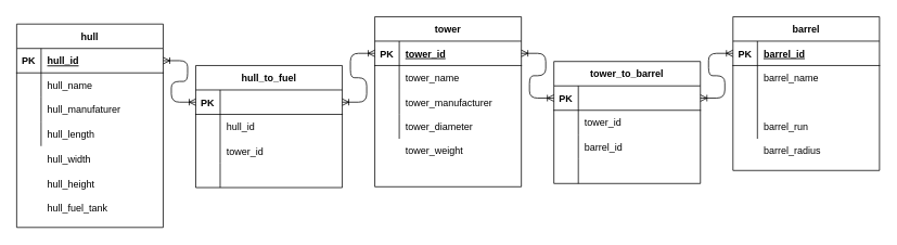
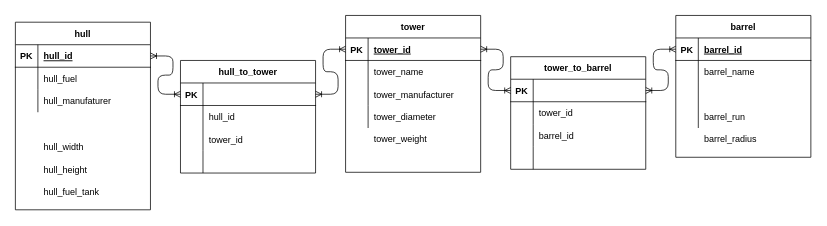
- <mxCell id="52" value="hull_to_fuel" style="shape=table;startSize=30;container=1;collapsible=1;childLayout=tableLayout;fixedRows=1;rowLines=0;fontStyle=1;align=center;resizeLast=1;" vertex="1" parent="1"><mxGeometry x="240" y="80" width="180" height="150" as="geometry" /></mxCell>
+ <mxCell id="52" value="hull_to_tower" style="shape=table;startSize=30;container=1;collapsible=1;childLayout=tableLayout;fixedRows=1;rowLines=0;fontStyle=1;align=center;resizeLast=1;" vertex="1" parent="1"><mxGeometry x="240" y="80" width="180" height="150" as="geometry" /></mxCell>
- <mxCell id="33" value="hull_name" style="shape=partialRectangle;connectable=0;fillColor=none;top=0;left=0;bottom=0;right=0;align=left;spacingLeft=6;overflow=hidden;" vertex="1" parent="31"><mxGeometry x="30" width="150" height="30" as="geometry" /></mxCell>
+ <mxCell id="33" value="hull_fuel" style="shape=partialRectangle;connectable=0;fillColor=none;top=0;left=0;bottom=0;right=0;align=left;spacingLeft=6;overflow=hidden;" vertex="1" parent="31"><mxGeometry x="30" width="150" height="30" as="geometry" /></mxCell>
- <mxCell id="39" value="hull_length" style="shape=partialRectangle;connectable=0;fillColor=none;top=0;left=0;bottom=0;right=0;align=left;spacingLeft=6;overflow=hidden;" vertex="1" parent="37"><mxGeometry x="30" width="150" height="30" as="geometry" /></mxCell>
